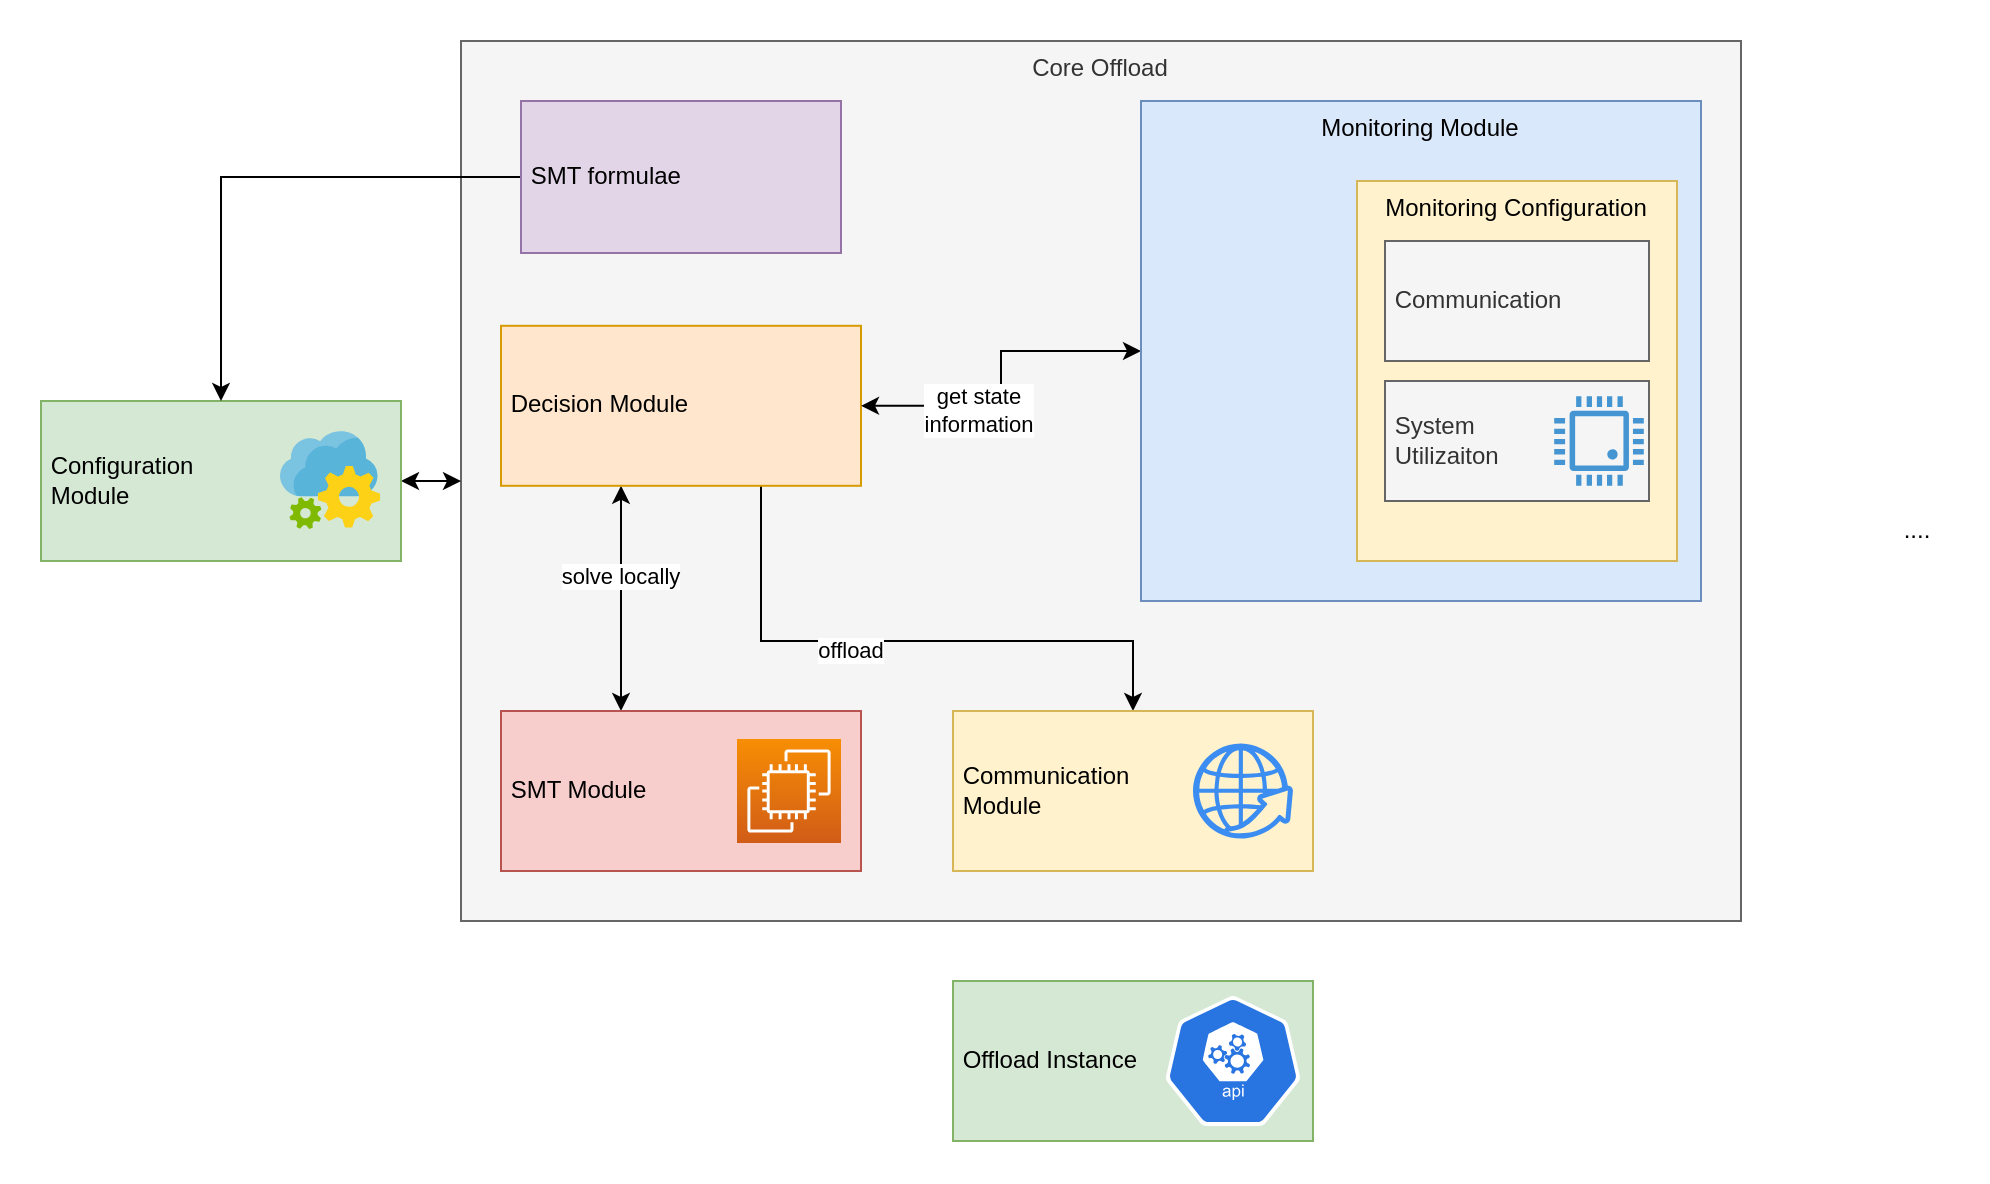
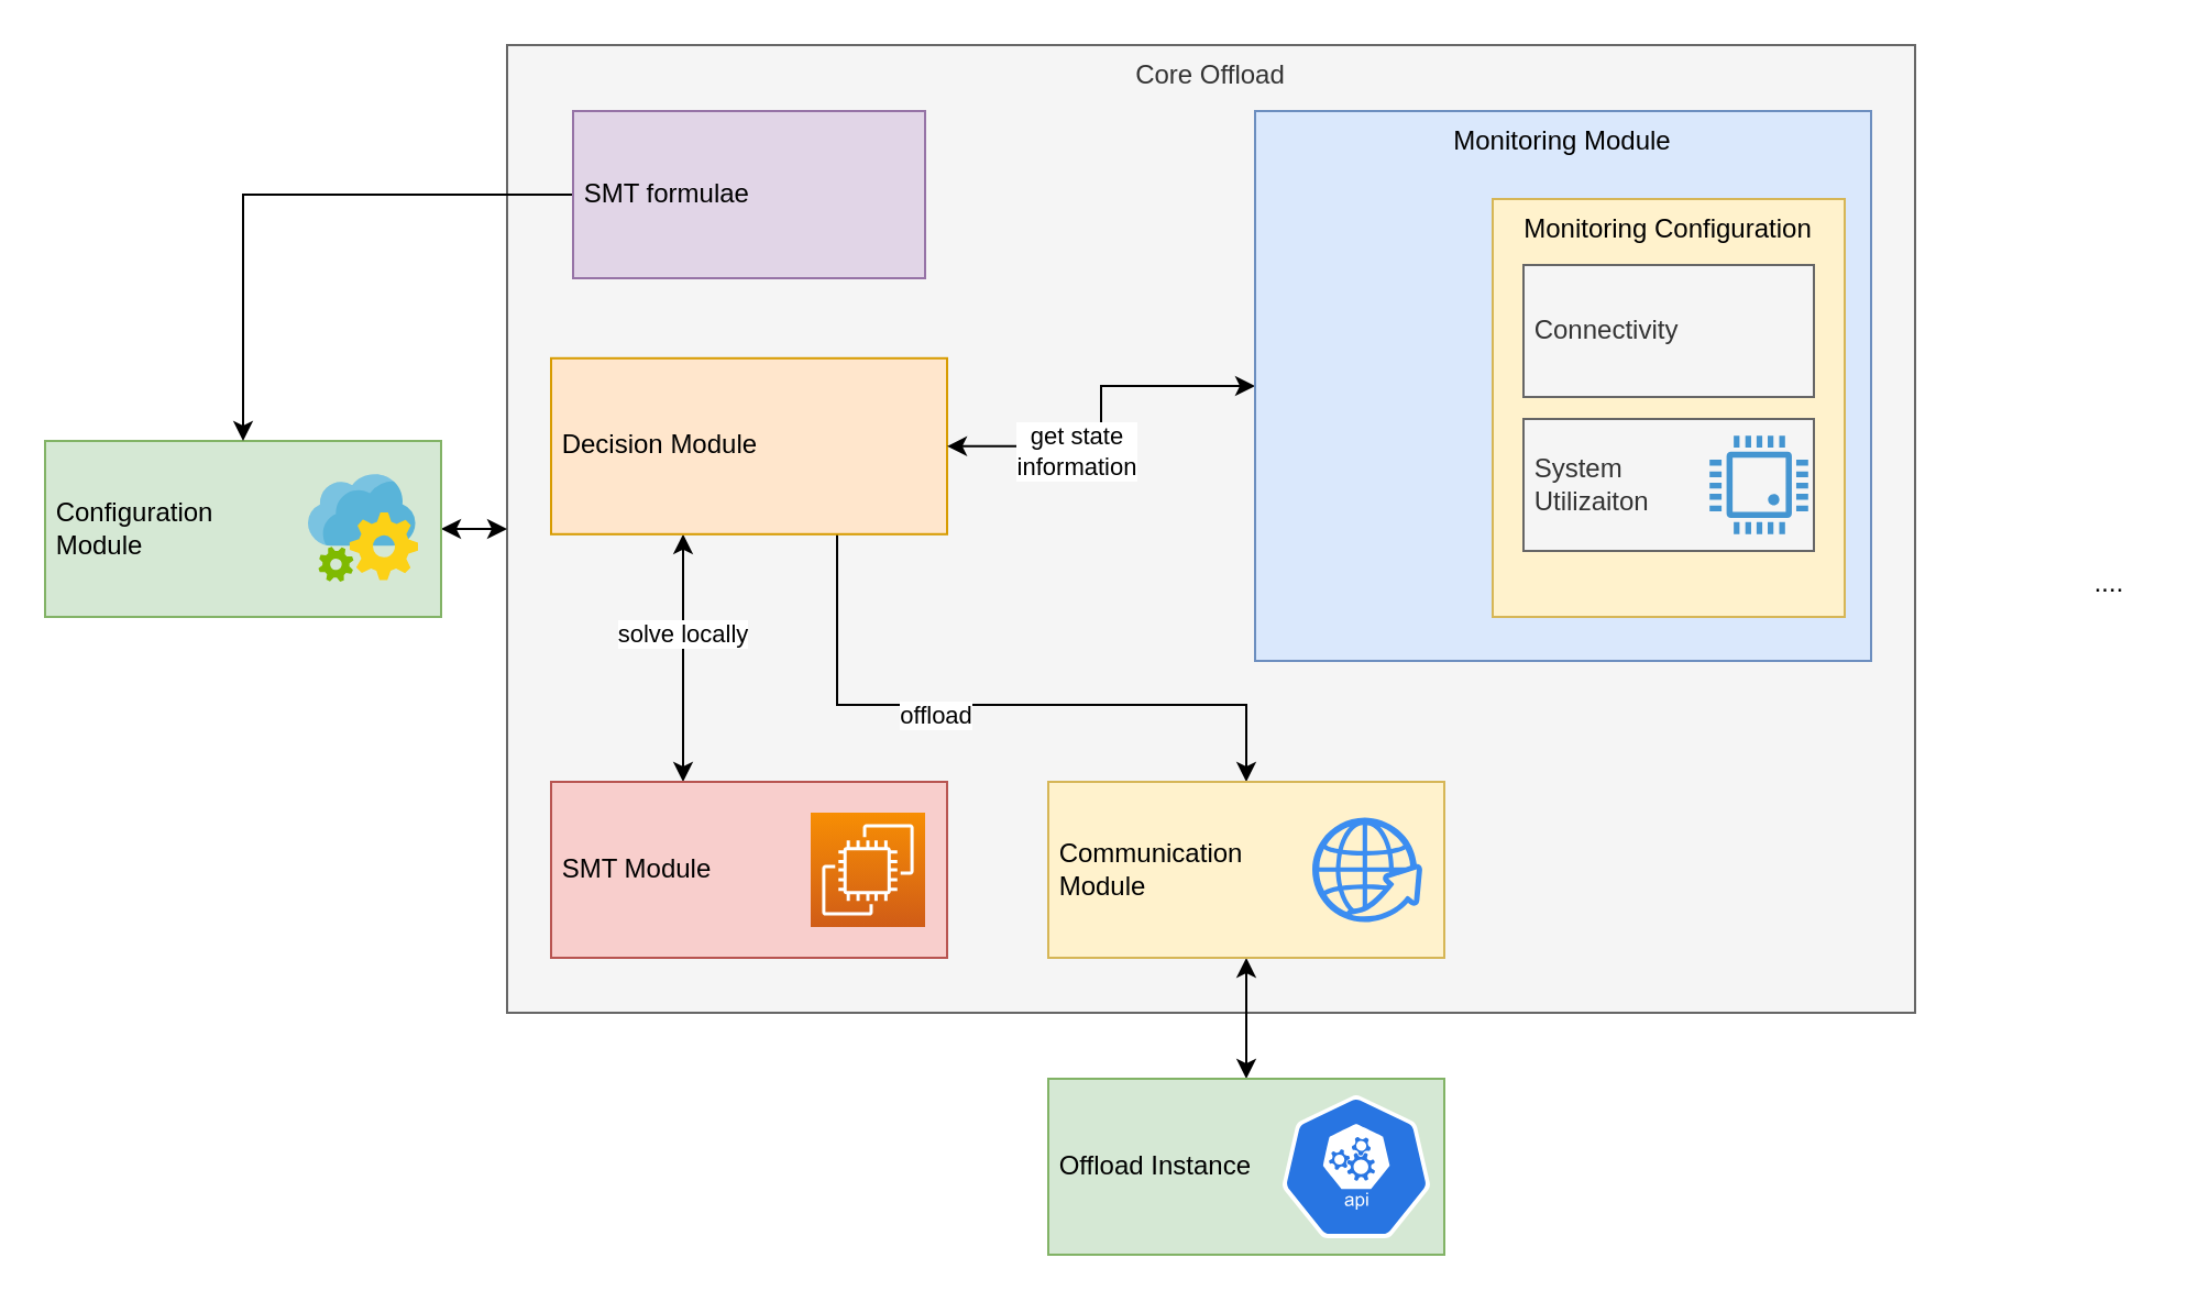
- <mxCell id="15" value="&amp;nbsp;Communication" style="rounded=0;whiteSpace=wrap;html=1;fillColor=#f5f5f5;fontColor=#333333;strokeColor=#666666;align=left;" vertex="1" parent="1"><mxGeometry x="692" y="120" width="132" height="60" as="geometry" /></mxCell>
+ <mxCell id="15" value="&amp;nbsp;Connectivity" style="rounded=0;whiteSpace=wrap;html=1;fillColor=#f5f5f5;fontColor=#333333;strokeColor=#666666;align=left;" vertex="1" parent="1"><mxGeometry x="692" y="120" width="132" height="60" as="geometry" /></mxCell>
+ <mxCell id="21" style="edgeStyle=orthogonalEdgeStyle;rounded=0;orthogonalLoop=1;jettySize=auto;html=1;entryX=0.5;entryY=0;entryDx=0;entryDy=0;startArrow=classic;startFill=1;" edge="1" parent="1" source="22" target="25"><mxGeometry relative="1" as="geometry" /></mxCell>
